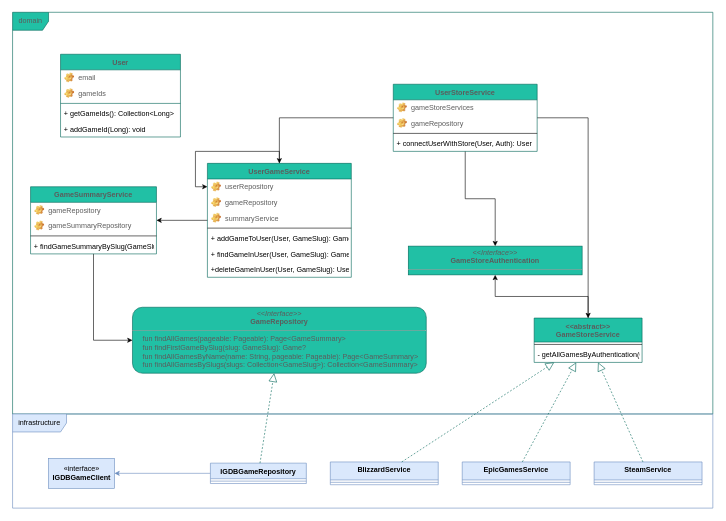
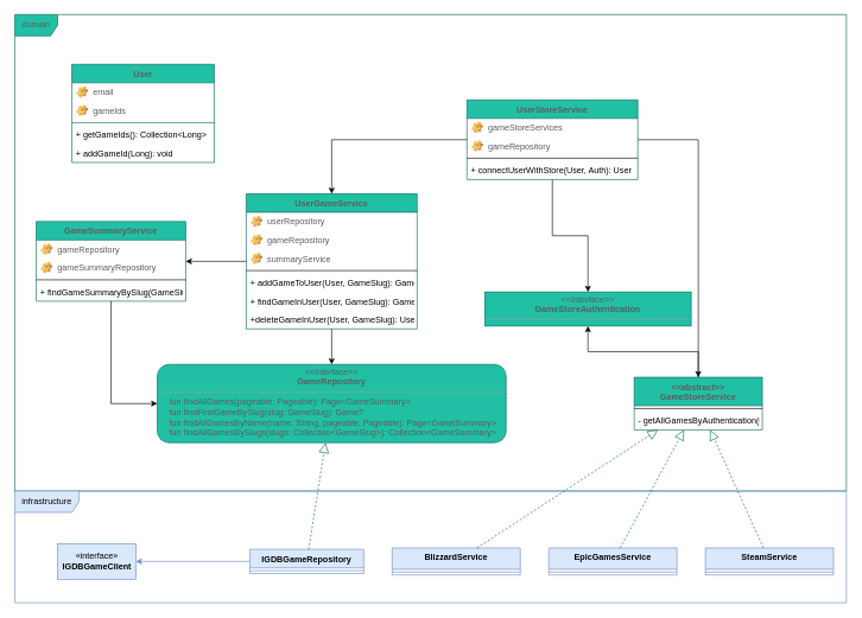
- <mxCell id="45" style="edgeStyle=orthogonalEdgeStyle;rounded=0;orthogonalLoop=1;jettySize=auto;html=1;" edge="1" parent="1" source="46" target="47"><mxGeometry relative="1" as="geometry" /></mxCell>
+ <mxCell id="45" style="edgeStyle=orthogonalEdgeStyle;rounded=0;orthogonalLoop=1;jettySize=auto;html=1;" edge="1" parent="1" source="46" target="10"><mxGeometry relative="1" as="geometry" /></mxCell>
